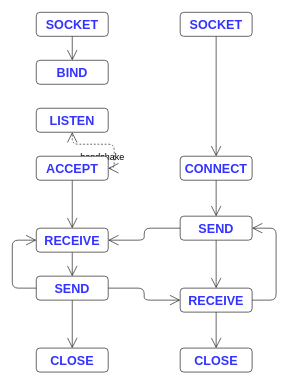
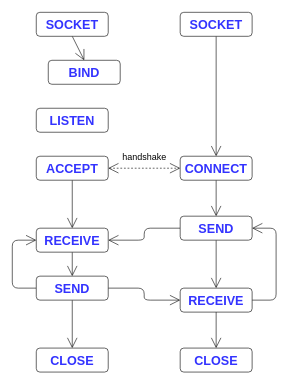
- <mxCell id="6" value="BIND" style="rounded=1;whiteSpace=wrap;html=1;fontSize=21;fontStyle=1;fontColor=#3333FF;strokeColor=#000000;" vertex="1" parent="1"><mxGeometry x="60" y="100" width="120" height="40" as="geometry" /></mxCell>
+ <mxCell id="6" value="BIND" style="rounded=1;whiteSpace=wrap;html=1;fontSize=21;fontStyle=1;fontColor=#3333FF;strokeColor=#000000;" vertex="1" parent="1"><mxGeometry x="80" y="100" width="120" height="40" as="geometry" /></mxCell>
- <mxCell id="9" value="handshake" style="edgeStyle=orthogonalEdgeStyle;html=1;exitX=1;exitY=0.5;exitDx=0;exitDy=0;fontSize=15;fontColor=#000000;endArrow=open;endFill=0;endSize=15;startArrow=open;startFill=0;startSize=15;dashed=1;labelBackgroundColor=none;" edge="1" parent="1" source="10" target="7"><mxGeometry y="20" relative="1" as="geometry"><mxPoint as="offset" /></mxGeometry></mxCell>
+ <mxCell id="9" value="handshake" style="edgeStyle=orthogonalEdgeStyle;html=1;exitX=1;exitY=0.5;exitDx=0;exitDy=0;entryX=0;entryY=0.5;entryDx=0;entryDy=0;fontSize=15;fontColor=#000000;endArrow=open;endFill=0;endSize=15;startArrow=open;startFill=0;startSize=15;dashed=1;labelBackgroundColor=none;" edge="1" parent="1" source="10" target="19"><mxGeometry y="20" relative="1" as="geometry"><mxPoint as="offset" /></mxGeometry></mxCell>
